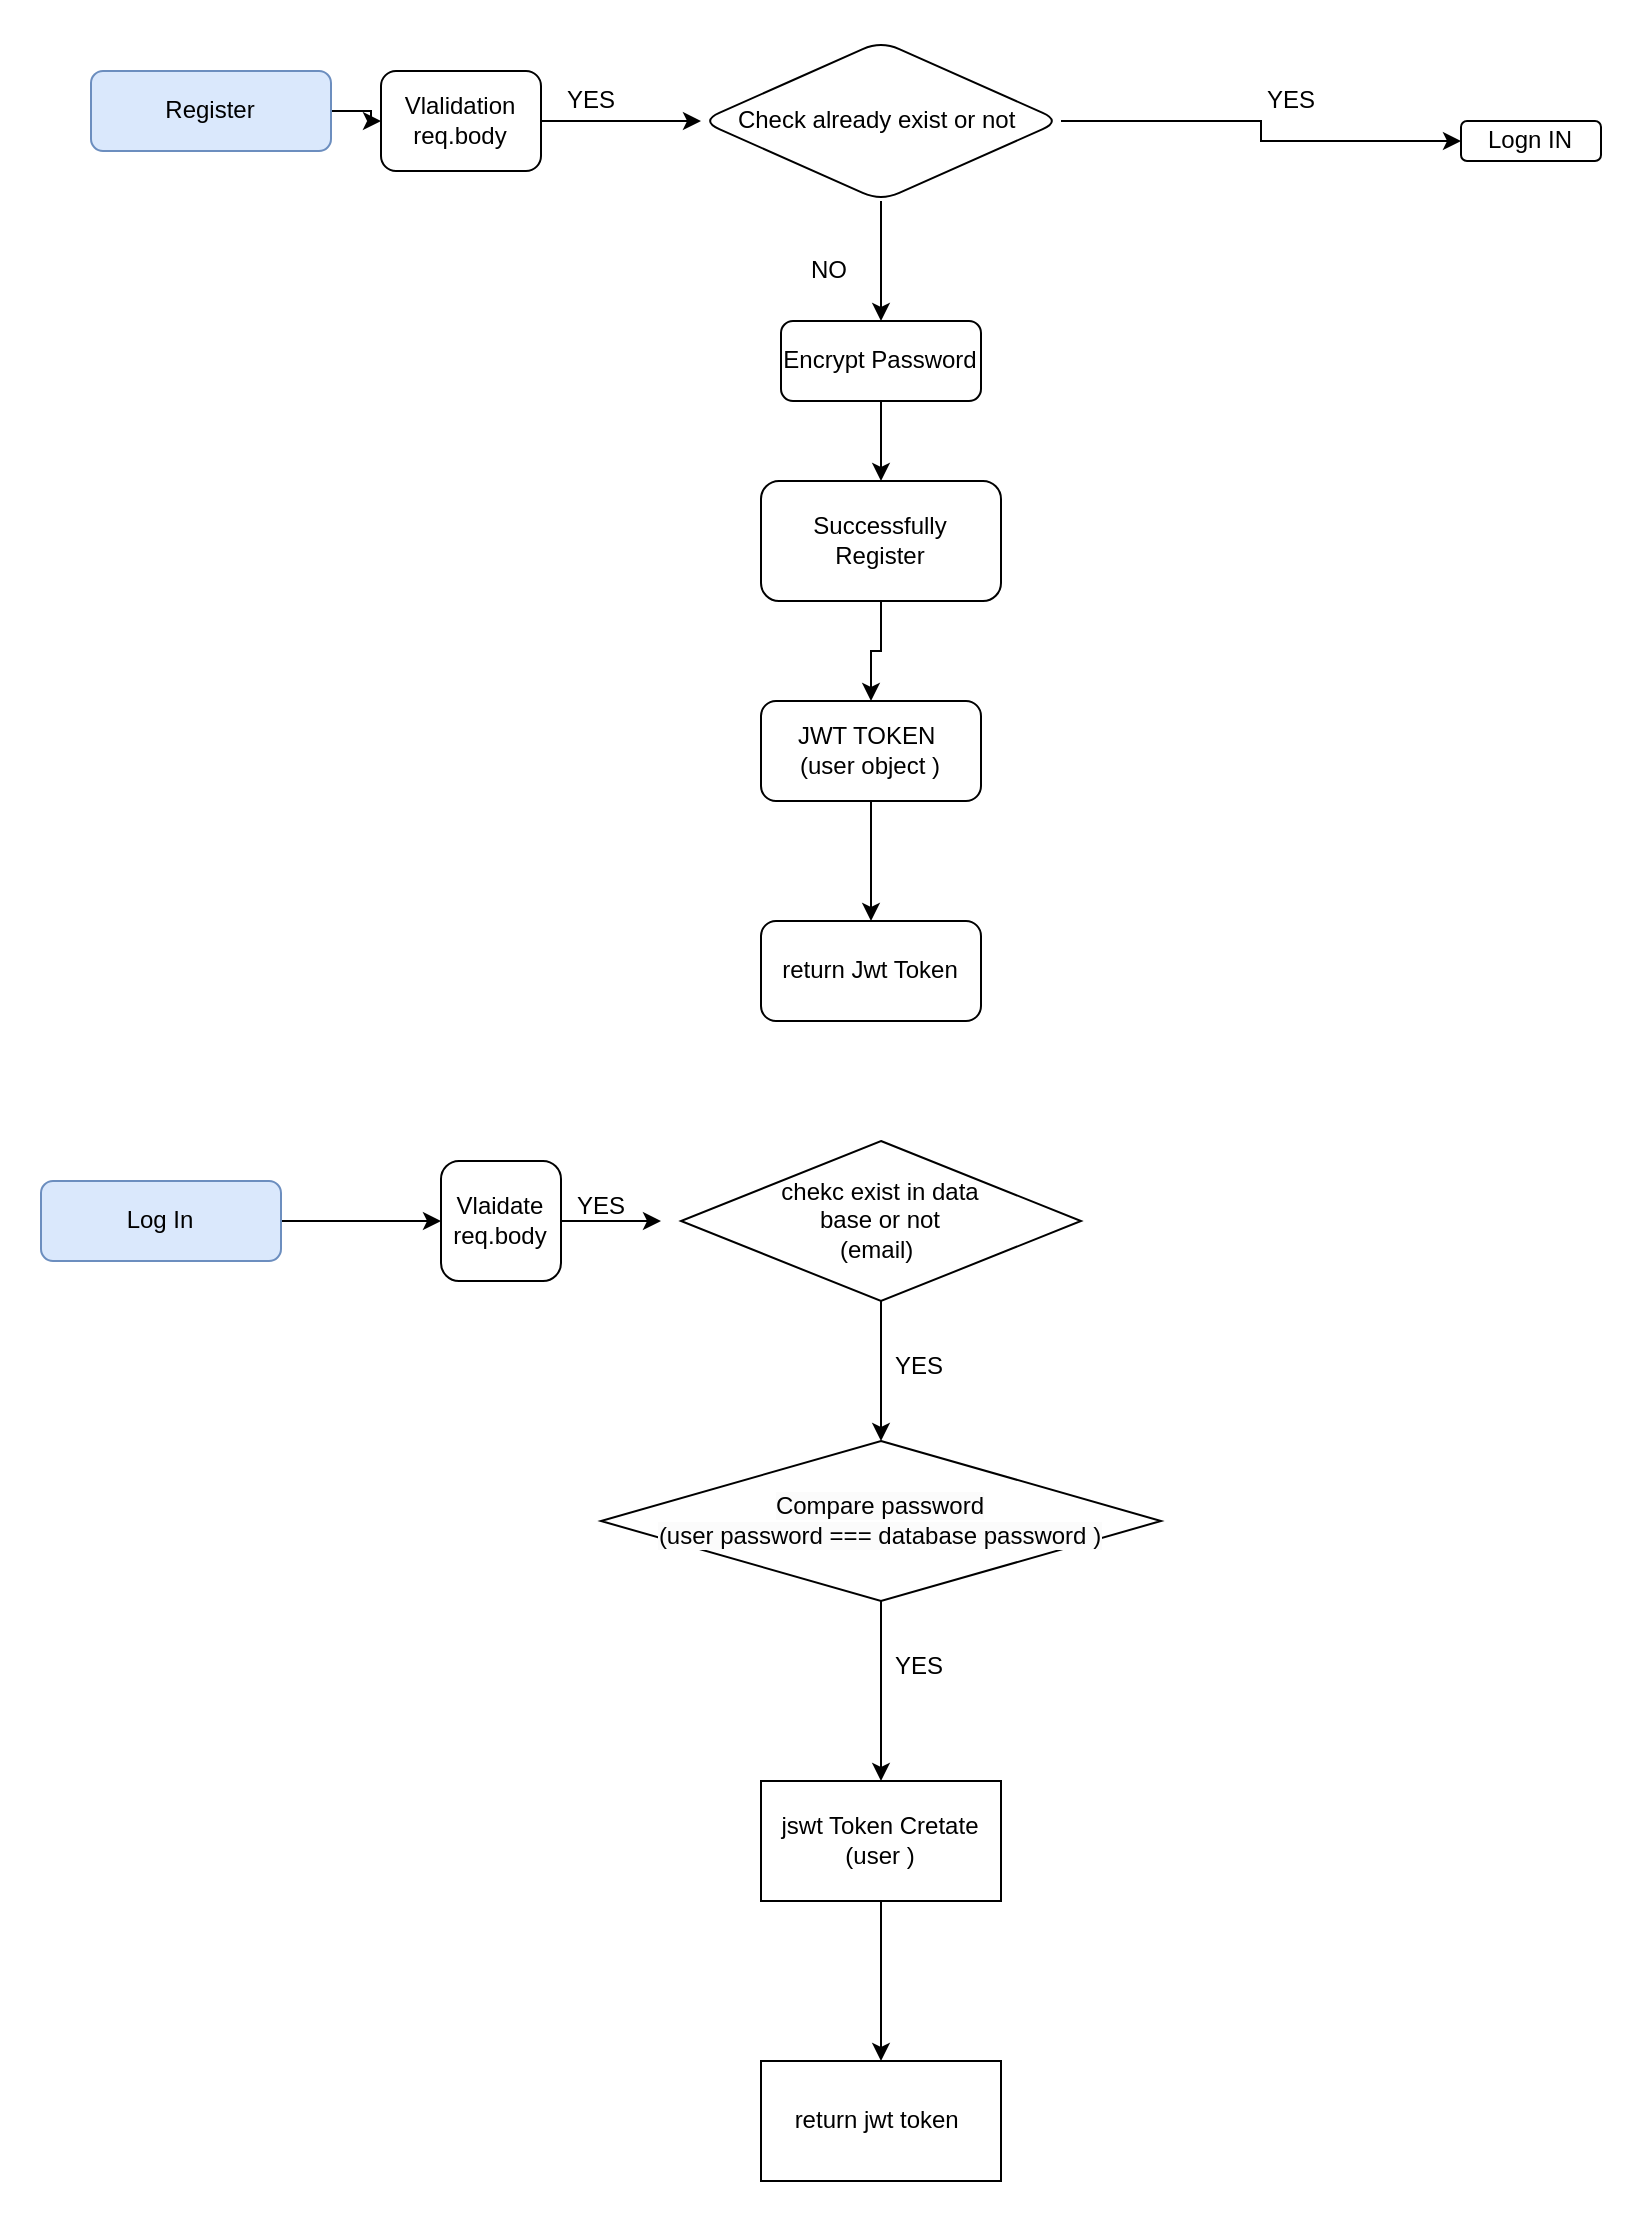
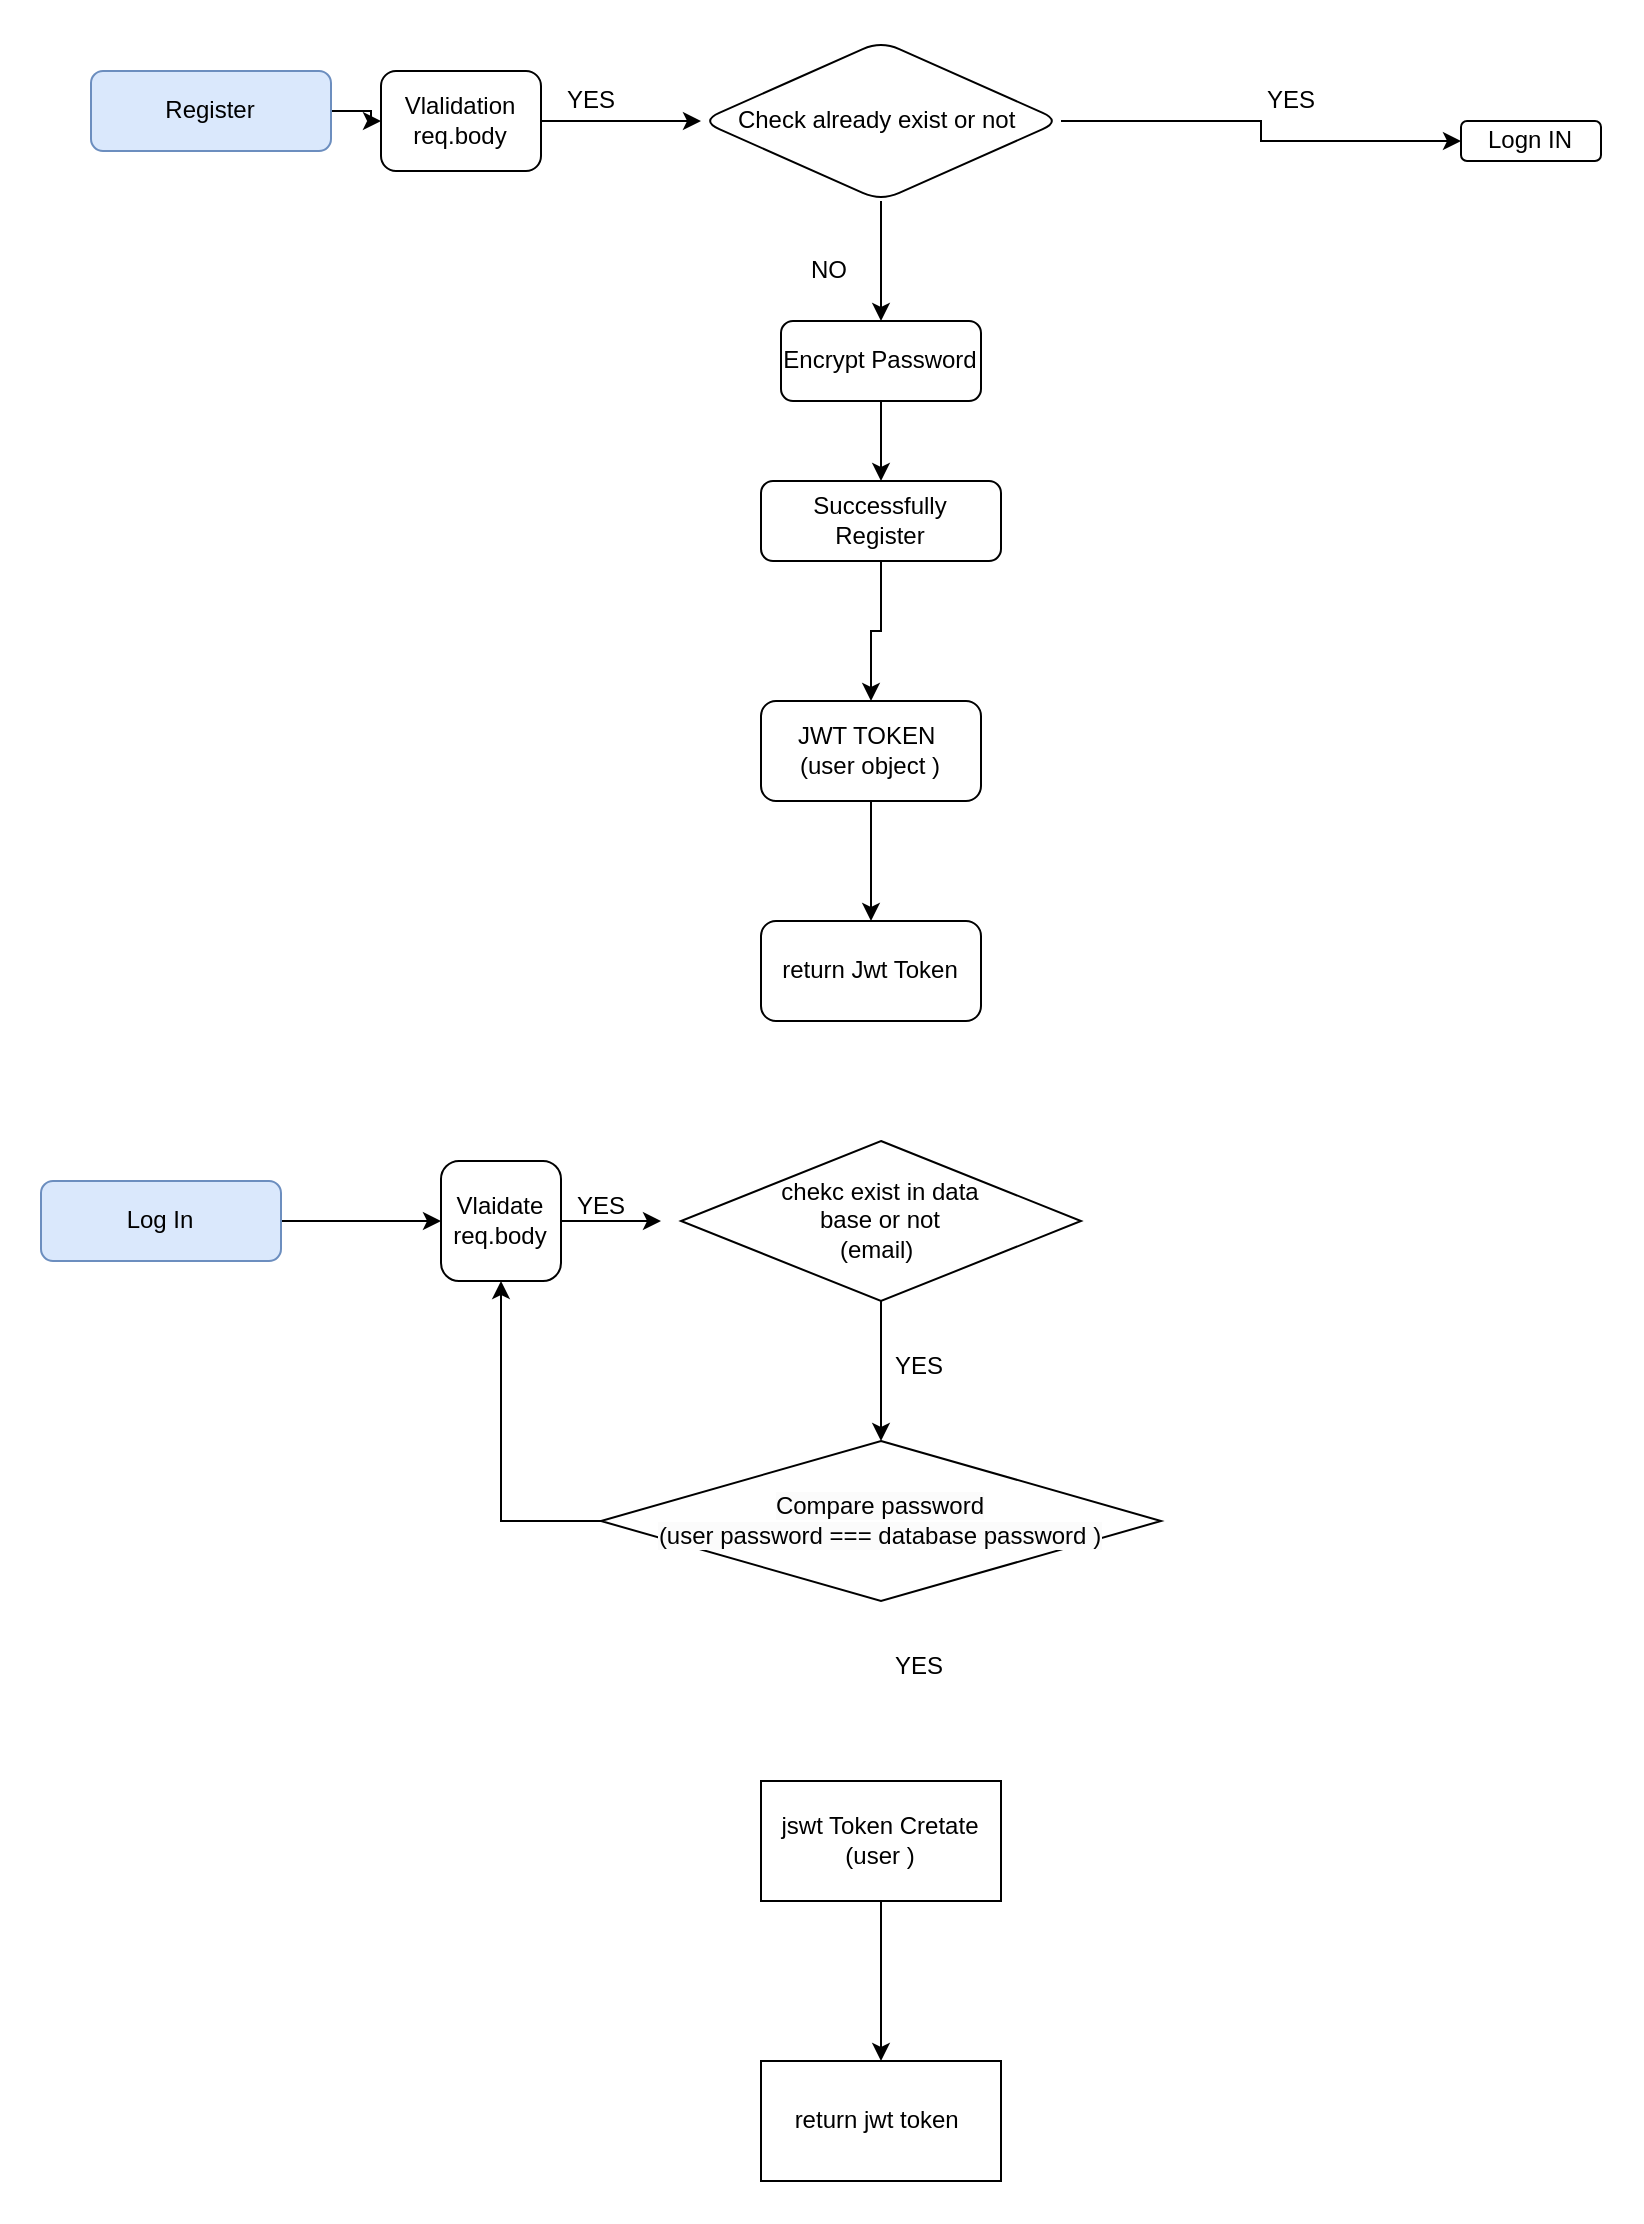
- <mxCell id="13" value="Successfully &lt;br&gt;Register" style="whiteSpace=wrap;html=1;rounded=1;glass=0;strokeWidth=1;shadow=0;" vertex="1" parent="1"><mxGeometry x="380" y="240" width="120" height="60" as="geometry" /></mxCell>
+ <mxCell id="13" value="Successfully &lt;br&gt;Register" style="whiteSpace=wrap;html=1;rounded=1;glass=0;strokeWidth=1;shadow=0;" vertex="1" parent="1"><mxGeometry x="380" y="240" width="120" height="40" as="geometry" /></mxCell>
- <mxCell id="27" value="" style="edgeStyle=orthogonalEdgeStyle;rounded=0;orthogonalLoop=1;jettySize=auto;html=1;" edge="1" parent="1" source="28" target="30"><mxGeometry relative="1" as="geometry" /></mxCell>
+ <mxCell id="27" value="" style="edgeStyle=orthogonalEdgeStyle;rounded=0;orthogonalLoop=1;jettySize=auto;html=1;" edge="1" parent="1" source="28" target="23"><mxGeometry relative="1" as="geometry" /></mxCell>
